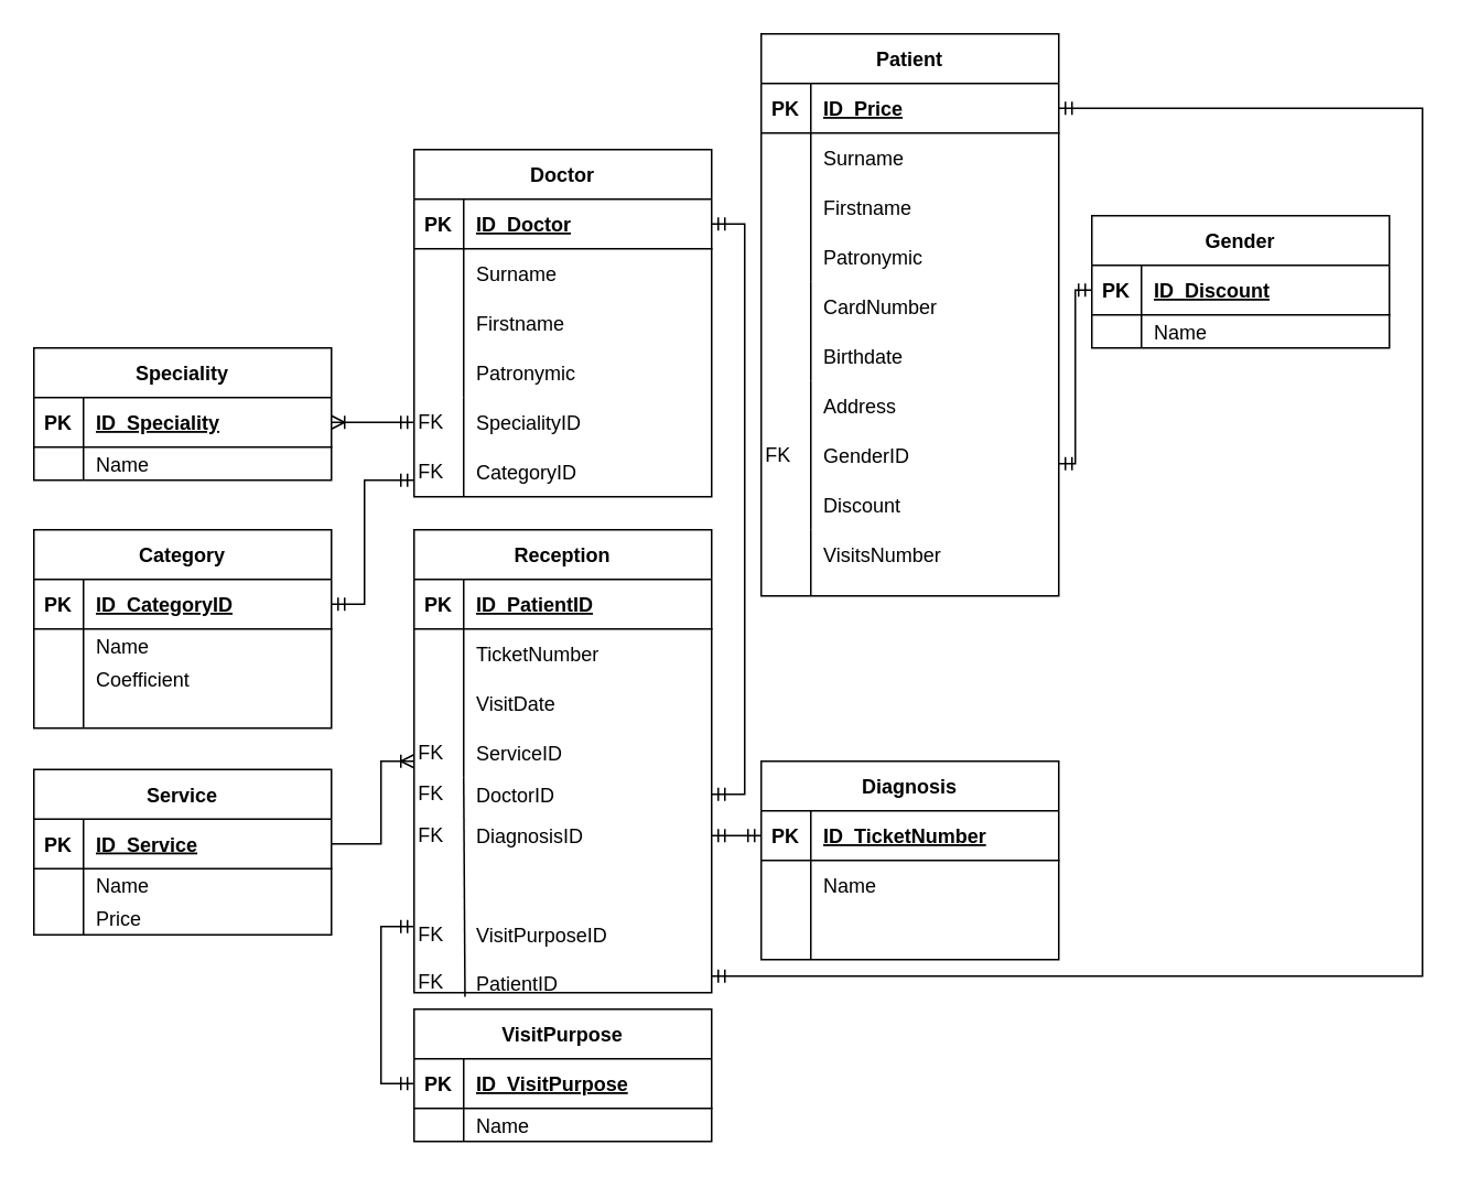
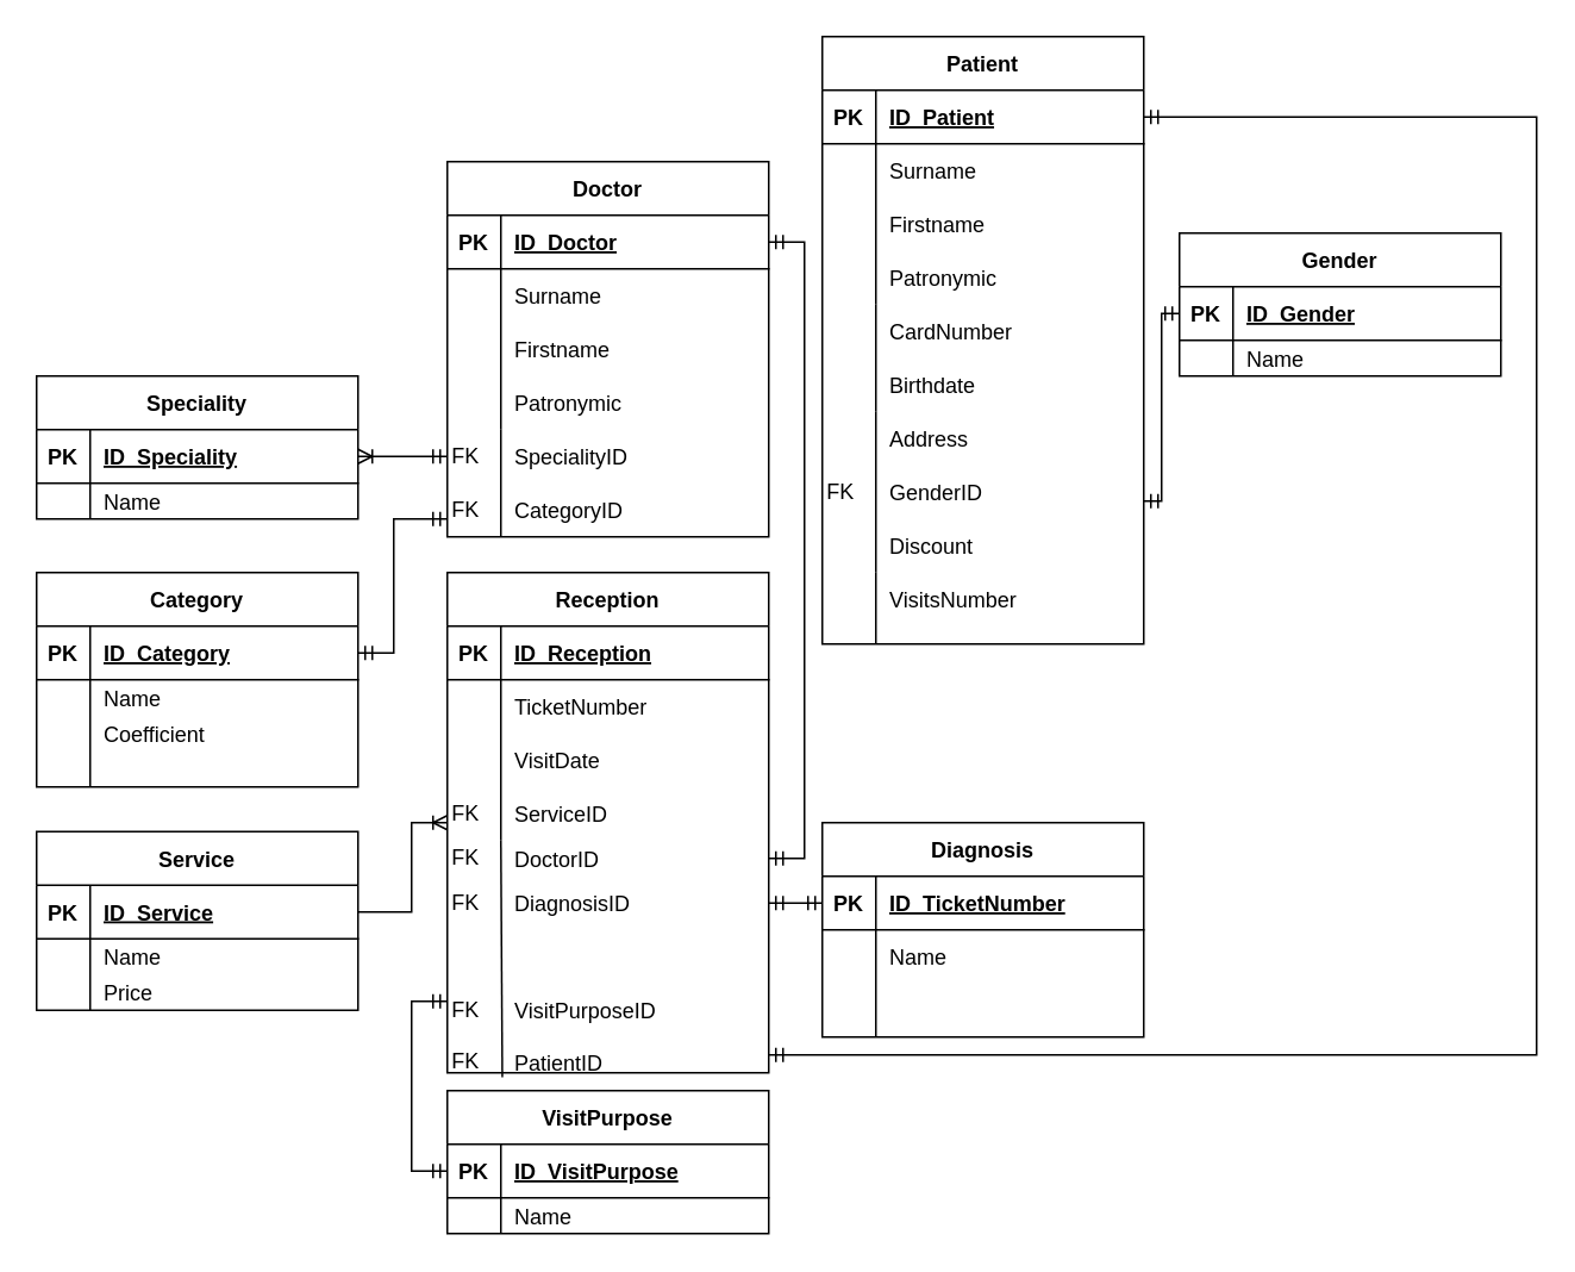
- <mxCell id="21" value="ID_Price" style="shape=partialRectangle;connectable=0;fillColor=none;top=0;left=0;bottom=0;right=0;align=left;spacingLeft=6;fontStyle=5;overflow=hidden;" parent="19" vertex="1"><mxGeometry x="30" width="150" height="30" as="geometry"><mxRectangle width="150" height="30" as="alternateBounds" /></mxGeometry></mxCell>
+ <mxCell id="21" value="ID_Patient" style="shape=partialRectangle;connectable=0;fillColor=none;top=0;left=0;bottom=0;right=0;align=left;spacingLeft=6;fontStyle=5;overflow=hidden;" parent="19" vertex="1"><mxGeometry x="30" width="150" height="30" as="geometry"><mxRectangle width="150" height="30" as="alternateBounds" /></mxGeometry></mxCell>
- <mxCell id="94" value="ID_Discount" style="shape=partialRectangle;connectable=0;fillColor=none;top=0;left=0;bottom=0;right=0;align=left;spacingLeft=6;fontStyle=5;overflow=hidden;" parent="92" vertex="1"><mxGeometry x="30" width="150" height="30" as="geometry"><mxRectangle width="150" height="30" as="alternateBounds" /></mxGeometry></mxCell>
+ <mxCell id="94" value="ID_Gender" style="shape=partialRectangle;connectable=0;fillColor=none;top=0;left=0;bottom=0;right=0;align=left;spacingLeft=6;fontStyle=5;overflow=hidden;" parent="92" vertex="1"><mxGeometry x="30" width="150" height="30" as="geometry"><mxRectangle width="150" height="30" as="alternateBounds" /></mxGeometry></mxCell>
- <mxCell id="71" value="ID_CategoryID" style="shape=partialRectangle;connectable=0;fillColor=none;top=0;left=0;bottom=0;right=0;align=left;spacingLeft=6;fontStyle=5;overflow=hidden;" parent="69" vertex="1"><mxGeometry x="30" width="150" height="30" as="geometry"><mxRectangle width="150" height="30" as="alternateBounds" /></mxGeometry></mxCell>
+ <mxCell id="71" value="ID_Category" style="shape=partialRectangle;connectable=0;fillColor=none;top=0;left=0;bottom=0;right=0;align=left;spacingLeft=6;fontStyle=5;overflow=hidden;" parent="69" vertex="1"><mxGeometry x="30" width="150" height="30" as="geometry"><mxRectangle width="150" height="30" as="alternateBounds" /></mxGeometry></mxCell>
- <mxCell id="41" value="ID_PatientID" style="shape=partialRectangle;connectable=0;fillColor=none;top=0;left=0;bottom=0;right=0;align=left;spacingLeft=6;fontStyle=5;overflow=hidden;" parent="39" vertex="1"><mxGeometry x="30" width="150" height="30" as="geometry"><mxRectangle width="150" height="30" as="alternateBounds" /></mxGeometry></mxCell>
+ <mxCell id="41" value="ID_Reception" style="shape=partialRectangle;connectable=0;fillColor=none;top=0;left=0;bottom=0;right=0;align=left;spacingLeft=6;fontStyle=5;overflow=hidden;" parent="39" vertex="1"><mxGeometry x="30" width="150" height="30" as="geometry"><mxRectangle width="150" height="30" as="alternateBounds" /></mxGeometry></mxCell>
